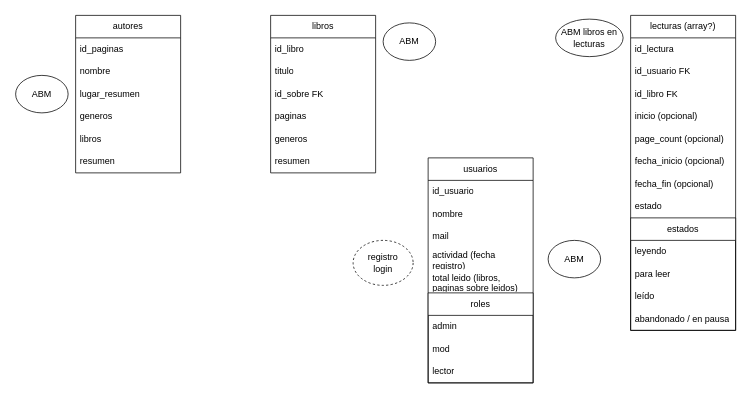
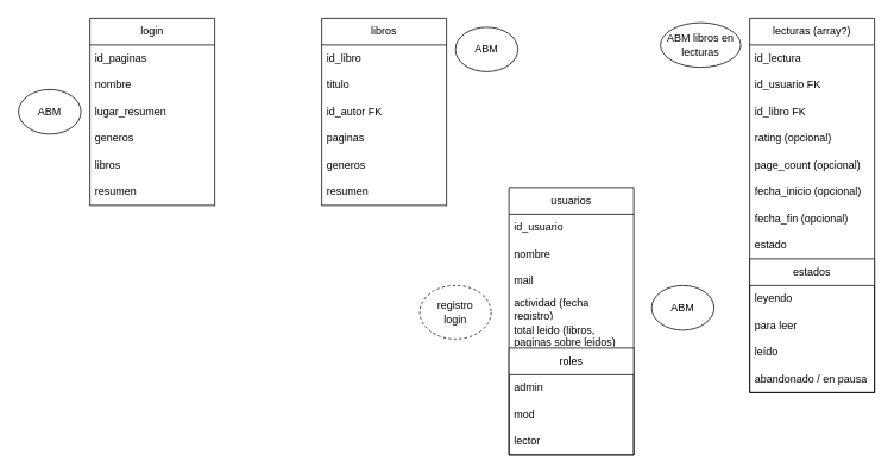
- <mxCell id="9" value="autores" style="swimlane;fontStyle=0;childLayout=stackLayout;horizontal=1;startSize=30;horizontalStack=0;resizeParent=1;resizeParentMax=0;resizeLast=0;collapsible=1;marginBottom=0;whiteSpace=wrap;html=1;" vertex="1" parent="1"><mxGeometry x="100" y="20" width="140" height="210" as="geometry" /></mxCell>
+ <mxCell id="9" value="login" style="swimlane;fontStyle=0;childLayout=stackLayout;horizontal=1;startSize=30;horizontalStack=0;resizeParent=1;resizeParentMax=0;resizeLast=0;collapsible=1;marginBottom=0;whiteSpace=wrap;html=1;" vertex="1" parent="1"><mxGeometry x="100" y="20" width="140" height="210" as="geometry" /></mxCell>
- <mxCell id="5" value="id_sobre FK" style="text;strokeColor=none;fillColor=none;align=left;verticalAlign=middle;spacingLeft=4;spacingRight=4;overflow=hidden;points=[[0,0.5],[1,0.5]];portConstraint=eastwest;rotatable=0;whiteSpace=wrap;html=1;" vertex="1" parent="2"><mxGeometry y="90" width="140" height="30" as="geometry" /></mxCell>
+ <mxCell id="5" value="id_autor FK" style="text;strokeColor=none;fillColor=none;align=left;verticalAlign=middle;spacingLeft=4;spacingRight=4;overflow=hidden;points=[[0,0.5],[1,0.5]];portConstraint=eastwest;rotatable=0;whiteSpace=wrap;html=1;" vertex="1" parent="2"><mxGeometry y="90" width="140" height="30" as="geometry" /></mxCell>
- <mxCell id="30" value="inicio (opcional)" style="text;strokeColor=none;fillColor=none;align=left;verticalAlign=middle;spacingLeft=4;spacingRight=4;overflow=hidden;points=[[0,0.5],[1,0.5]];portConstraint=eastwest;rotatable=0;whiteSpace=wrap;html=1;" vertex="1" parent="26"><mxGeometry y="120" width="140" height="30" as="geometry" /></mxCell>
+ <mxCell id="30" value="rating (opcional)" style="text;strokeColor=none;fillColor=none;align=left;verticalAlign=middle;spacingLeft=4;spacingRight=4;overflow=hidden;points=[[0,0.5],[1,0.5]];portConstraint=eastwest;rotatable=0;whiteSpace=wrap;html=1;" vertex="1" parent="26"><mxGeometry y="120" width="140" height="30" as="geometry" /></mxCell>
